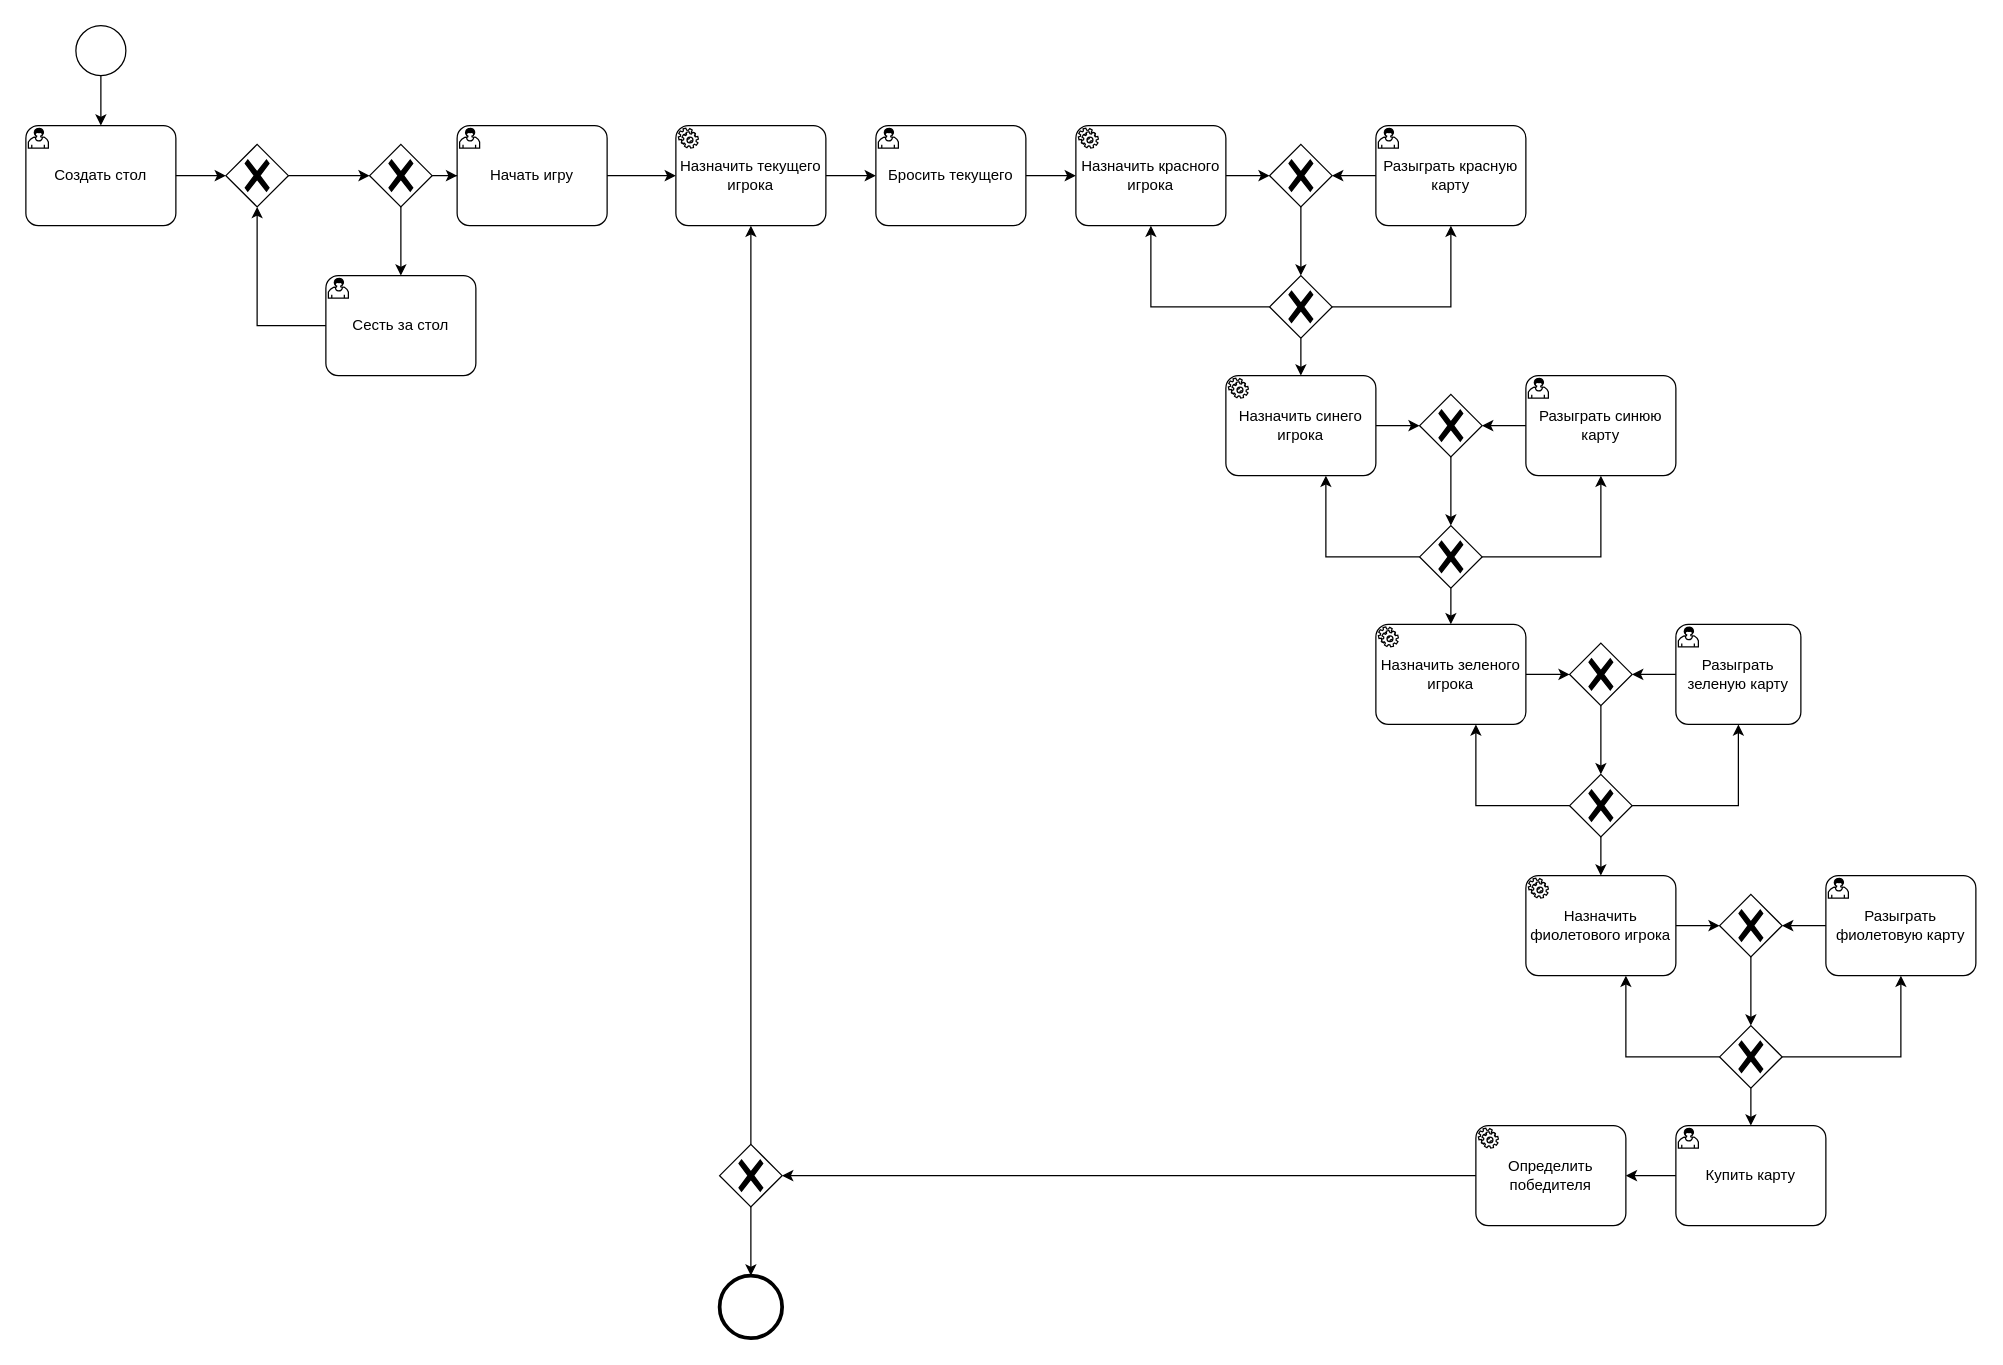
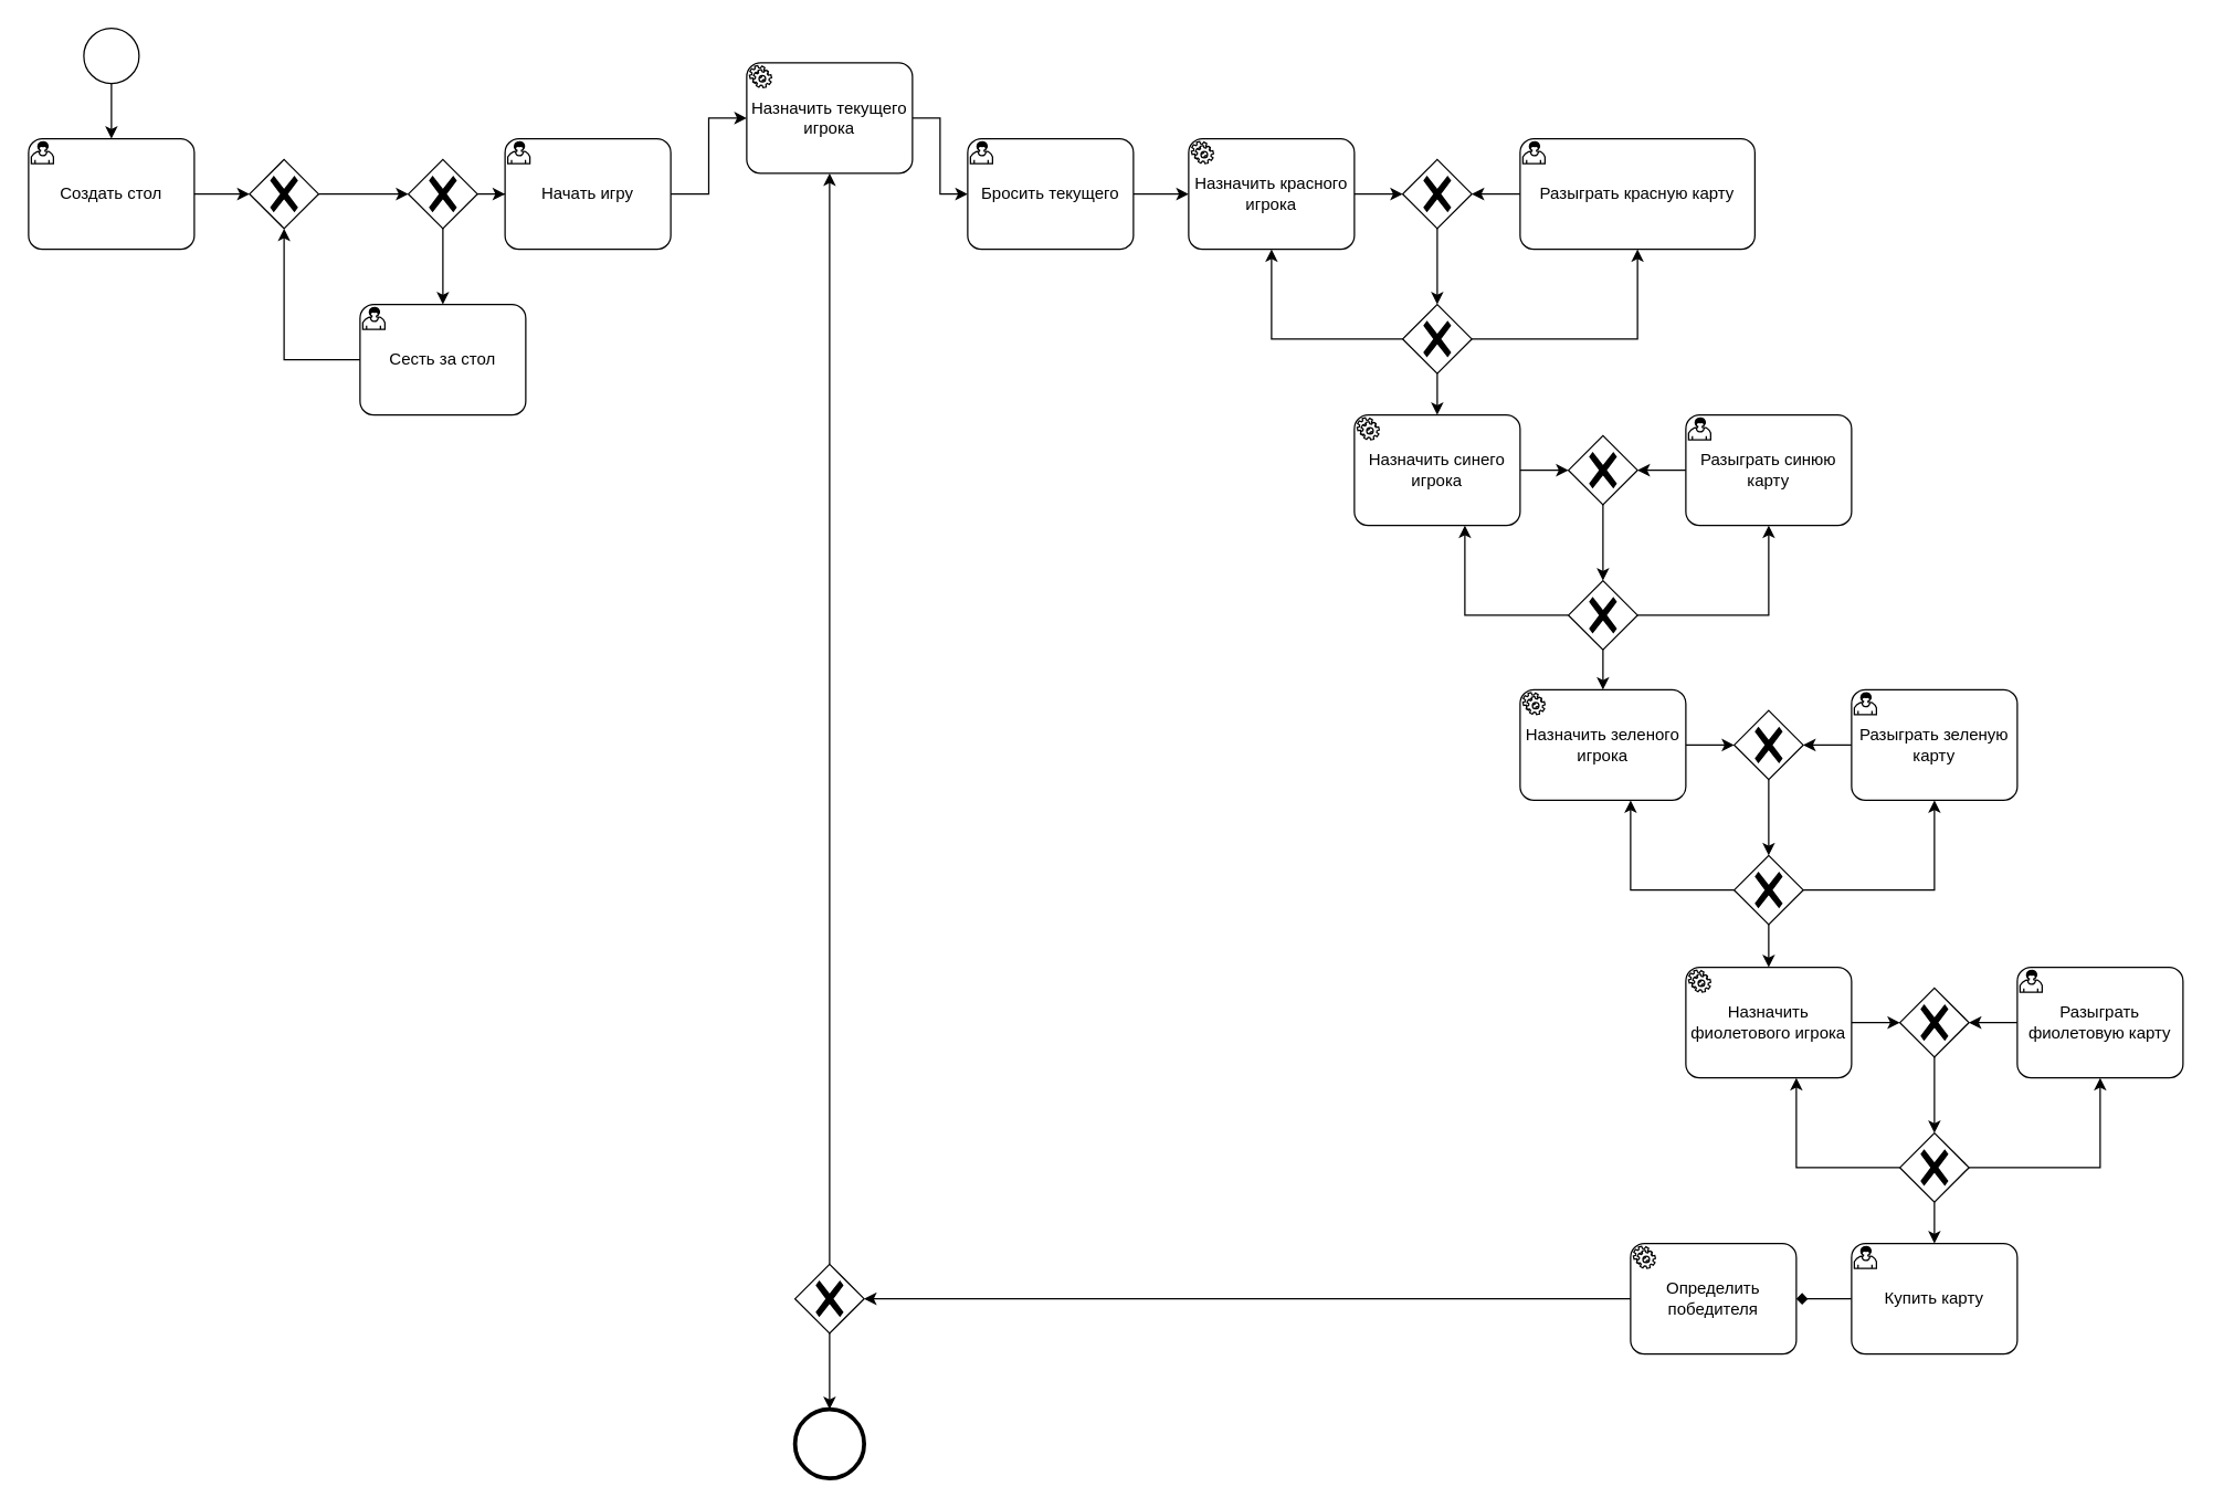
- <mxCell id="30" value="Назначить текущего игрока" style="points=[[0.25,0,0],[0.5,0,0],[0.75,0,0],[1,0.25,0],[1,0.5,0],[1,0.75,0],[0.75,1,0],[0.5,1,0],[0.25,1,0],[0,0.75,0],[0,0.5,0],[0,0.25,0]];shape=mxgraph.bpmn.task;whiteSpace=wrap;rectStyle=rounded;size=10;html=1;container=1;expand=0;collapsible=0;taskMarker=service;" vertex="1" parent="1"><mxGeometry x="540" y="100" width="120" height="80" as="geometry" /></mxCell>
+ <mxCell id="30" value="Назначить текущего игрока" style="points=[[0.25,0,0],[0.5,0,0],[0.75,0,0],[1,0.25,0],[1,0.5,0],[1,0.75,0],[0.75,1,0],[0.5,1,0],[0.25,1,0],[0,0.75,0],[0,0.5,0],[0,0.25,0]];shape=mxgraph.bpmn.task;whiteSpace=wrap;rectStyle=rounded;size=10;html=1;container=1;expand=0;collapsible=0;taskMarker=service;" vertex="1" parent="1"><mxGeometry x="540" y="45" width="120" height="80" as="geometry" /></mxCell>
- <mxCell id="26" value="Разыграть красную карту" style="points=[[0.25,0,0],[0.5,0,0],[0.75,0,0],[1,0.25,0],[1,0.5,0],[1,0.75,0],[0.75,1,0],[0.5,1,0],[0.25,1,0],[0,0.75,0],[0,0.5,0],[0,0.25,0]];shape=mxgraph.bpmn.task;whiteSpace=wrap;rectStyle=rounded;size=10;html=1;container=1;expand=0;collapsible=0;taskMarker=user;" vertex="1" parent="1"><mxGeometry x="1100" y="100" width="120" height="80" as="geometry" /></mxCell>
+ <mxCell id="26" value="Разыграть красную карту" style="points=[[0.25,0,0],[0.5,0,0],[0.75,0,0],[1,0.25,0],[1,0.5,0],[1,0.75,0],[0.75,1,0],[0.5,1,0],[0.25,1,0],[0,0.75,0],[0,0.5,0],[0,0.25,0]];shape=mxgraph.bpmn.task;whiteSpace=wrap;rectStyle=rounded;size=10;html=1;container=1;expand=0;collapsible=0;taskMarker=user;" vertex="1" parent="1"><mxGeometry x="1100" y="100" width="170" height="80" as="geometry" /></mxCell>
- <mxCell id="56" value="Разыграть зеленую карту" style="points=[[0.25,0,0],[0.5,0,0],[0.75,0,0],[1,0.25,0],[1,0.5,0],[1,0.75,0],[0.75,1,0],[0.5,1,0],[0.25,1,0],[0,0.75,0],[0,0.5,0],[0,0.25,0]];shape=mxgraph.bpmn.task;whiteSpace=wrap;rectStyle=rounded;size=10;html=1;container=1;expand=0;collapsible=0;taskMarker=user;" vertex="1" parent="1"><mxGeometry x="1340" y="499" width="100" height="80" as="geometry" /></mxCell>
+ <mxCell id="56" value="Разыграть зеленую карту" style="points=[[0.25,0,0],[0.5,0,0],[0.75,0,0],[1,0.25,0],[1,0.5,0],[1,0.75,0],[0.75,1,0],[0.5,1,0],[0.25,1,0],[0,0.75,0],[0,0.5,0],[0,0.25,0]];shape=mxgraph.bpmn.task;whiteSpace=wrap;rectStyle=rounded;size=10;html=1;container=1;expand=0;collapsible=0;taskMarker=user;" vertex="1" parent="1"><mxGeometry x="1340" y="499" width="120" height="80" as="geometry" /></mxCell>
- <mxCell id="31" style="edgeStyle=orthogonalEdgeStyle;rounded=0;orthogonalLoop=1;jettySize=auto;html=1;" edge="1" parent="1" source="32" target="36"><mxGeometry relative="1" as="geometry" /></mxCell>
+ <mxCell id="31" style="edgeStyle=orthogonalEdgeStyle;rounded=0;orthogonalLoop=1;jettySize=auto;html=1;endArrow=diamond;" edge="1" parent="1" source="32" target="36"><mxGeometry relative="1" as="geometry" /></mxCell>
